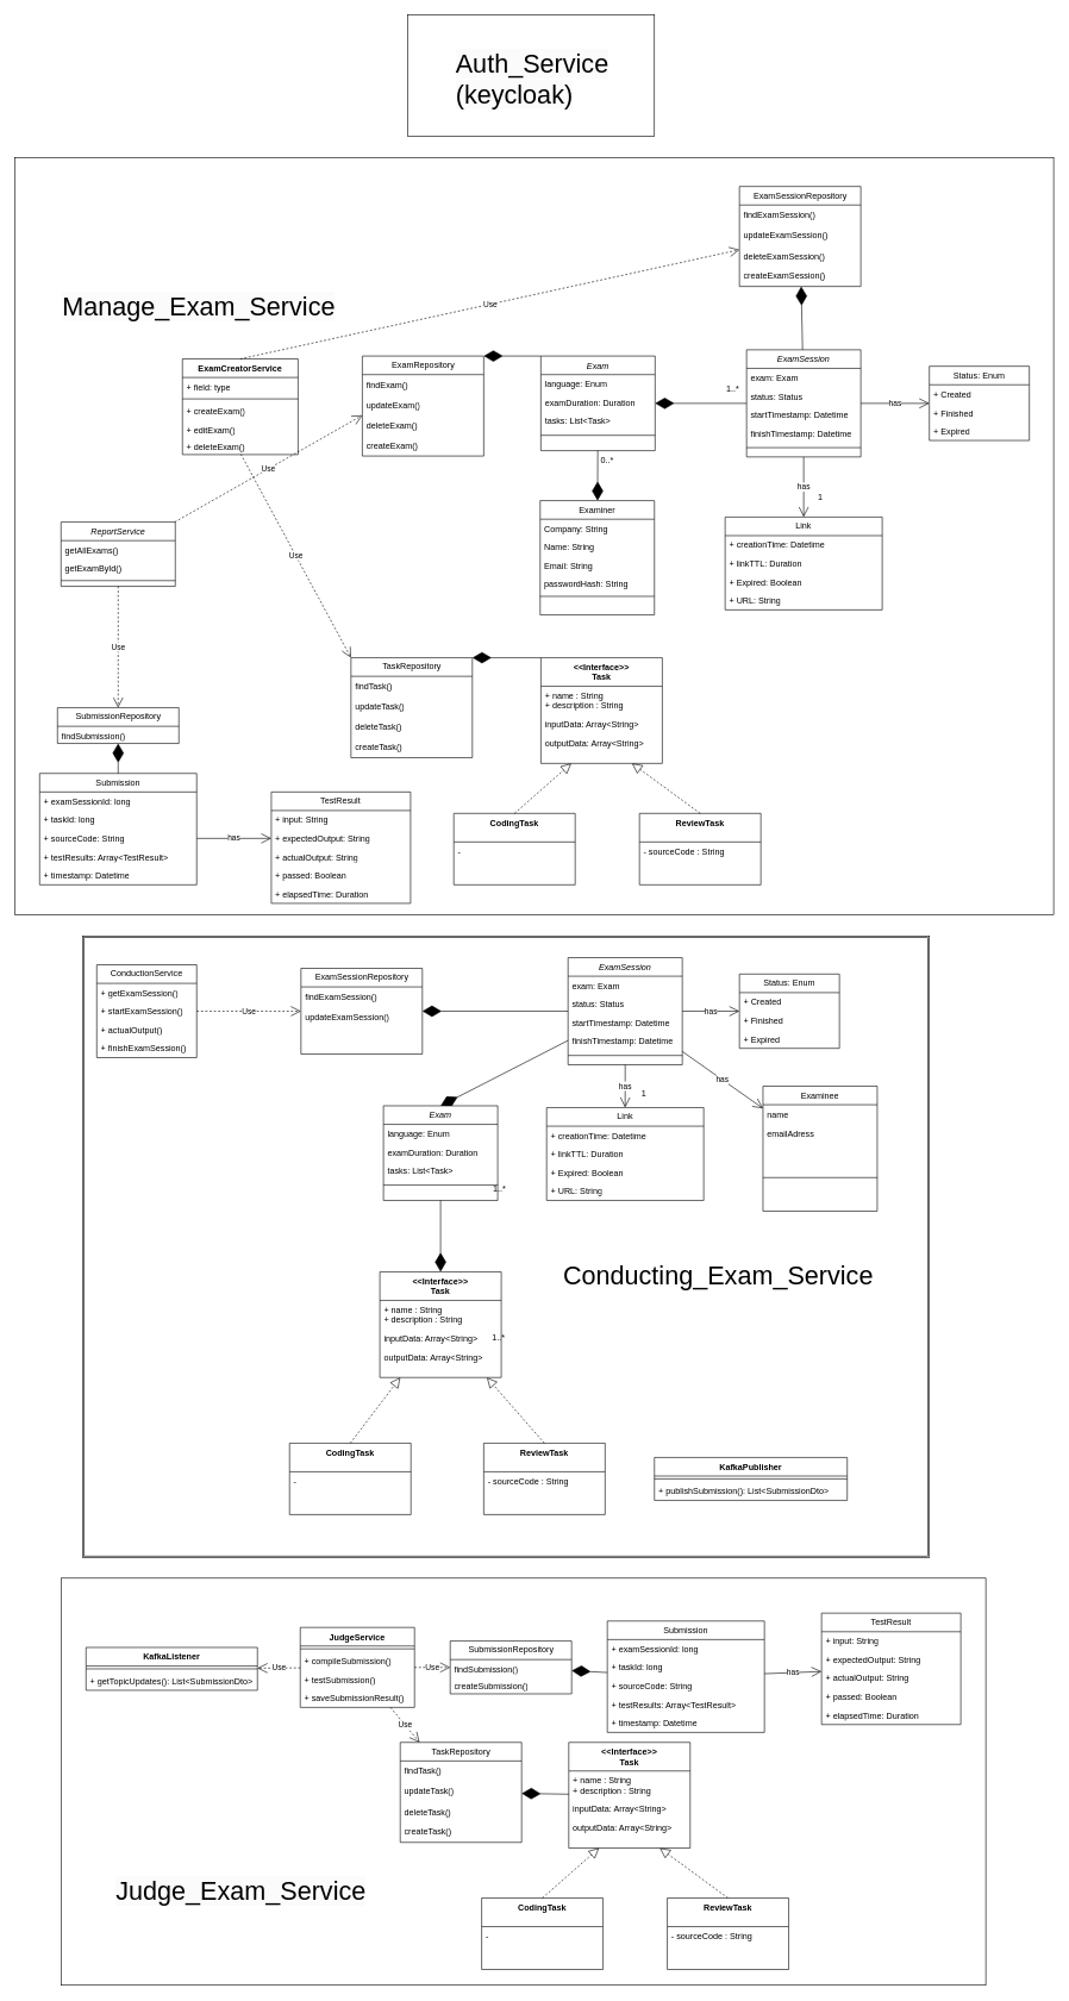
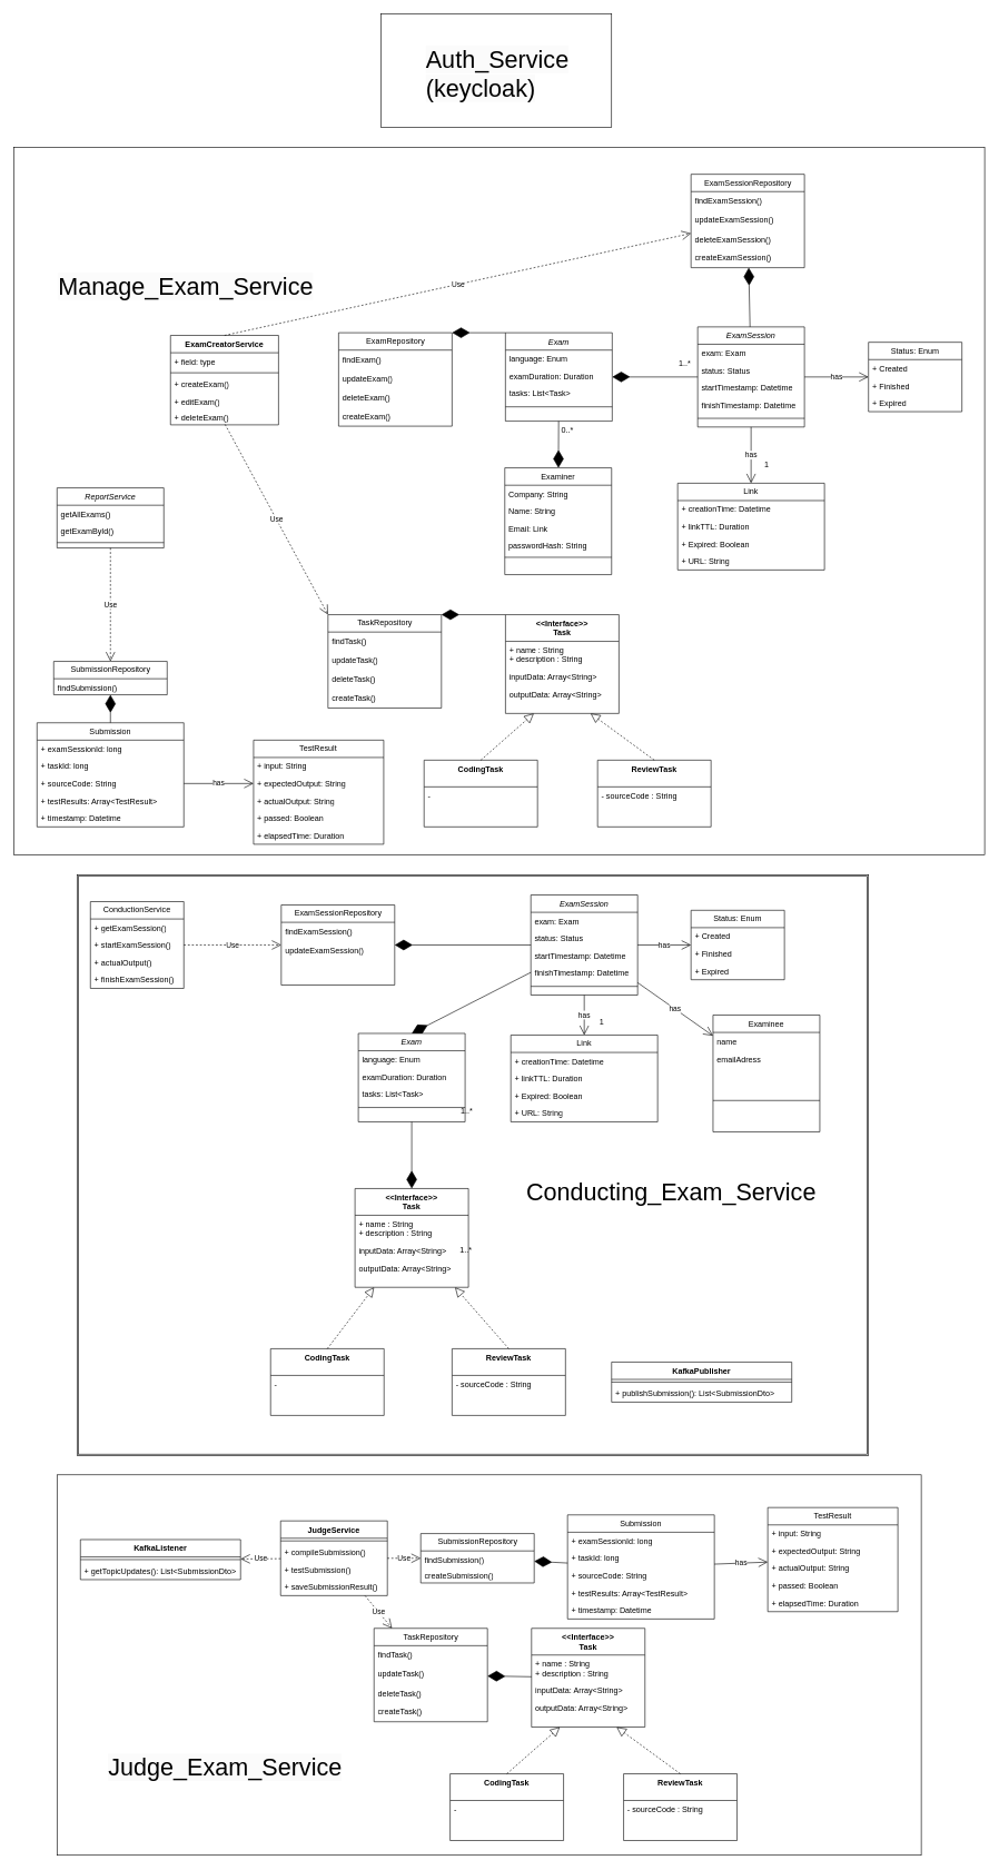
- <mxCell id="84" value="Use" style="endArrow=open;endSize=12;dashed=1;html=1;rounded=0;entryX=0;entryY=0.5;entryDx=0;entryDy=0;" parent="1" source="36" target="29" edge="1"><mxGeometry width="160" relative="1" as="geometry"><mxPoint x="357" y="655" as="sourcePoint" /><mxPoint x="511" y="940" as="targetPoint" /></mxGeometry></mxCell>
- <mxCell id="25" value="Email: String" style="text;align=left;verticalAlign=top;spacingLeft=4;spacingRight=4;overflow=hidden;rotatable=0;points=[[0,0.5],[1,0.5]];portConstraint=eastwest;" parent="22" vertex="1"><mxGeometry y="78" width="160" height="26" as="geometry" /></mxCell>
+ <mxCell id="25" value="Email: Link" style="text;align=left;verticalAlign=top;spacingLeft=4;spacingRight=4;overflow=hidden;rotatable=0;points=[[0,0.5],[1,0.5]];portConstraint=eastwest;" parent="22" vertex="1"><mxGeometry y="78" width="160" height="26" as="geometry" /></mxCell>
